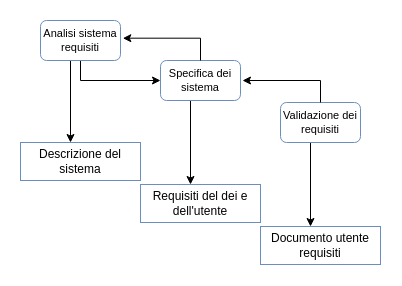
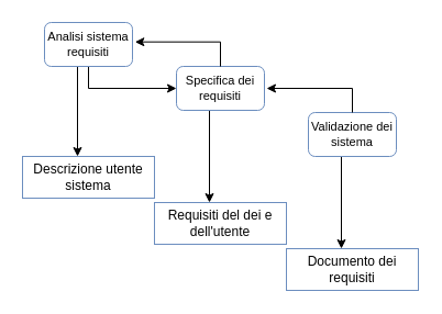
- <mxCell id="6" value="Specifica&amp;nbsp;&lt;span style=&quot;background-color: initial; font-size: 11px;&quot;&gt;dei sistema&lt;/span&gt;" style="rounded=1;whiteSpace=wrap;html=1;fillColor=none;strokeColor=#6c8ebf;fontSize=11;" vertex="1" parent="1"><mxGeometry x="160" y="60" width="80" height="40" as="geometry" /></mxCell>
+ <mxCell id="6" value="Specifica&amp;nbsp;&lt;span style=&quot;background-color: initial; font-size: 11px;&quot;&gt;dei requisiti&lt;/span&gt;" style="rounded=1;whiteSpace=wrap;html=1;fillColor=none;strokeColor=#6c8ebf;fontSize=11;" vertex="1" parent="1"><mxGeometry x="160" y="60" width="80" height="40" as="geometry" /></mxCell>
- <mxCell id="9" value="Validazione&amp;nbsp;&lt;span style=&quot;background-color: initial; font-size: 11px;&quot;&gt;dei requisiti&lt;/span&gt;" style="rounded=1;whiteSpace=wrap;html=1;fillColor=none;strokeColor=#6c8ebf;fontSize=11;" vertex="1" parent="1"><mxGeometry x="280" y="102" width="80" height="40" as="geometry" /></mxCell>
+ <mxCell id="9" value="Validazione&amp;nbsp;&lt;span style=&quot;background-color: initial; font-size: 11px;&quot;&gt;dei sistema&lt;/span&gt;" style="rounded=1;whiteSpace=wrap;html=1;fillColor=none;strokeColor=#6c8ebf;fontSize=11;" vertex="1" parent="1"><mxGeometry x="280" y="102" width="80" height="40" as="geometry" /></mxCell>
- <mxCell id="11" value="Descrizione del sistema" style="rounded=0;whiteSpace=wrap;html=1;fillColor=none;strokeColor=#6c8ebf;" vertex="1" parent="1"><mxGeometry x="20" y="142" width="120" height="38" as="geometry" /></mxCell>
+ <mxCell id="11" value="Descrizione utente sistema" style="rounded=0;whiteSpace=wrap;html=1;fillColor=none;strokeColor=#6c8ebf;" vertex="1" parent="1"><mxGeometry x="20" y="142" width="120" height="38" as="geometry" /></mxCell>
- <mxCell id="13" value="Documento utente requisiti" style="rounded=0;whiteSpace=wrap;html=1;fillColor=none;strokeColor=#6c8ebf;" vertex="1" parent="1"><mxGeometry x="260" y="226" width="120" height="38" as="geometry" /></mxCell>
+ <mxCell id="13" value="Documento dei requisiti" style="rounded=0;whiteSpace=wrap;html=1;fillColor=none;strokeColor=#6c8ebf;" vertex="1" parent="1"><mxGeometry x="260" y="226" width="120" height="38" as="geometry" /></mxCell>
